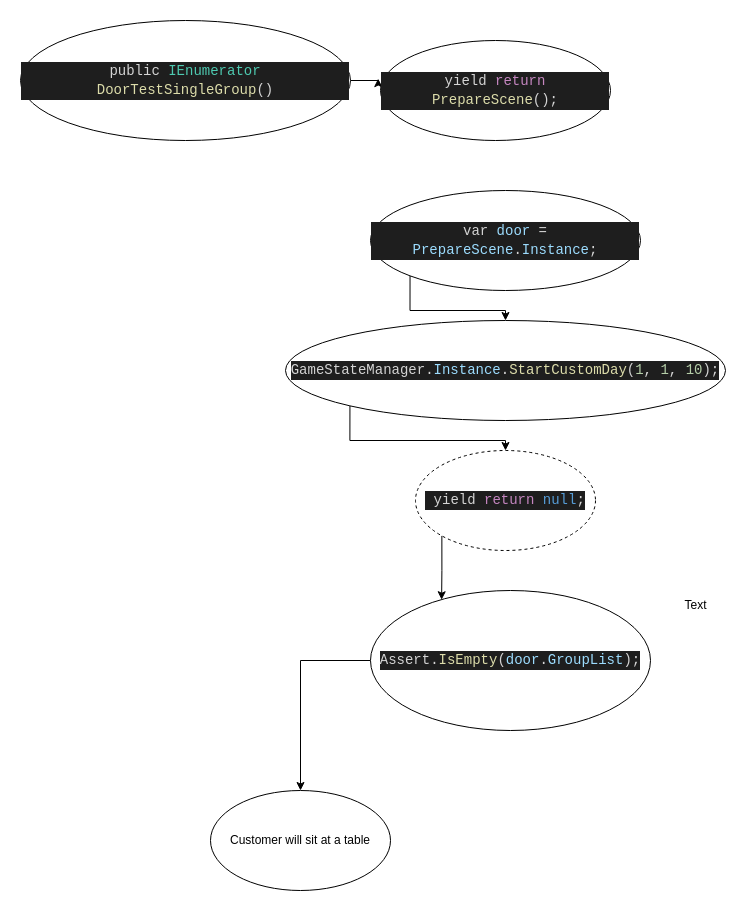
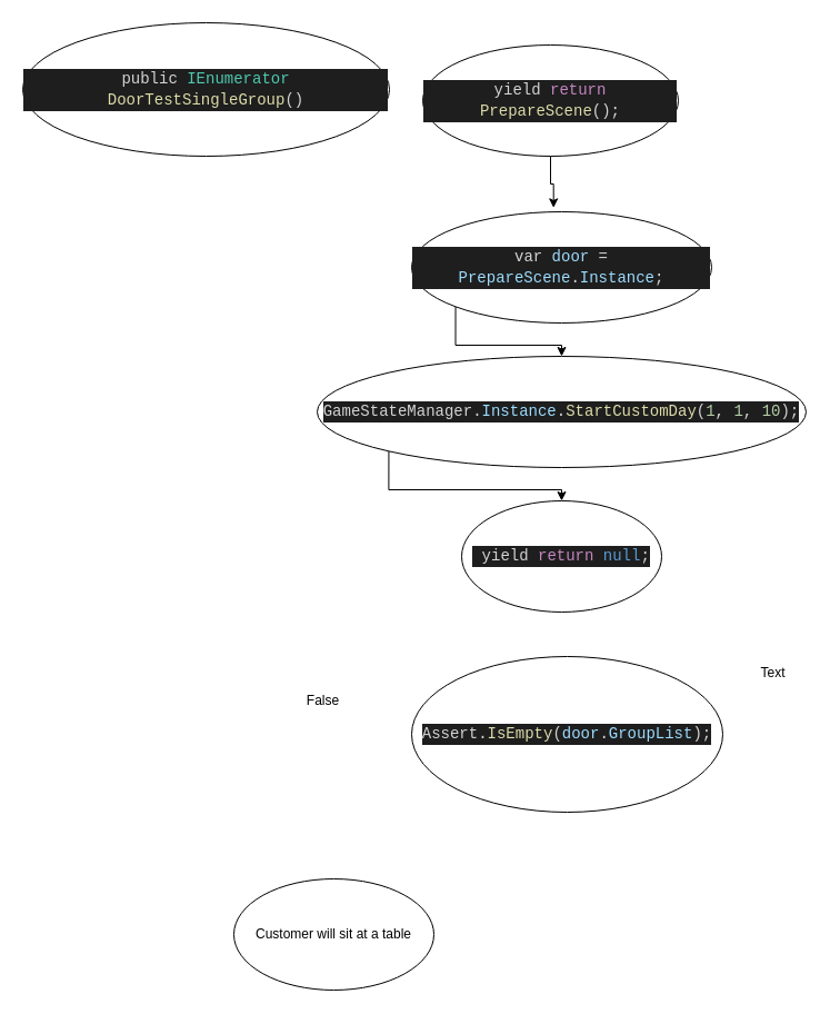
- <mxCell id="2" style="edgeStyle=orthogonalEdgeStyle;rounded=0;orthogonalLoop=1;jettySize=auto;html=1;exitX=1;exitY=0.5;exitDx=0;exitDy=0;entryX=-0.01;entryY=0.381;entryDx=0;entryDy=0;entryPerimeter=0;" edge="1" parent="1" source="3" target="5"><mxGeometry relative="1" as="geometry" /></mxCell>
+ <mxCell id="4" style="edgeStyle=orthogonalEdgeStyle;rounded=0;orthogonalLoop=1;jettySize=auto;html=1;exitX=0.5;exitY=1;exitDx=0;exitDy=0;entryX=0.473;entryY=-0.036;entryDx=0;entryDy=0;entryPerimeter=0;" edge="1" parent="1" source="5" target="7"><mxGeometry relative="1" as="geometry" /></mxCell>
- <mxCell id="11" value="&lt;div style=&quot;color: rgb(212, 212, 212); background-color: rgb(30, 30, 30); font-family: Consolas, &amp;quot;Courier New&amp;quot;, monospace; font-size: 14px; line-height: 19px;&quot;&gt;&amp;nbsp;yield &lt;span style=&quot;color: #c586c0;&quot;&gt;return&lt;/span&gt; &lt;span style=&quot;color: #569cd6;&quot;&gt;null&lt;/span&gt;;&lt;/div&gt;" style="ellipse;whiteSpace=wrap;html=1;dashed=1;" vertex="1" parent="1"><mxGeometry x="415" y="450" width="180" height="100" as="geometry" /></mxCell>
+ <mxCell id="11" value="&lt;div style=&quot;color: rgb(212, 212, 212); background-color: rgb(30, 30, 30); font-family: Consolas, &amp;quot;Courier New&amp;quot;, monospace; font-size: 14px; line-height: 19px;&quot;&gt;&amp;nbsp;yield &lt;span style=&quot;color: #c586c0;&quot;&gt;return&lt;/span&gt; &lt;span style=&quot;color: #569cd6;&quot;&gt;null&lt;/span&gt;;&lt;/div&gt;" style="ellipse;whiteSpace=wrap;html=1;" vertex="1" parent="1"><mxGeometry x="415" y="450" width="180" height="100" as="geometry" /></mxCell>
- <mxCell id="10" style="edgeStyle=orthogonalEdgeStyle;rounded=0;orthogonalLoop=1;jettySize=auto;html=1;exitX=0;exitY=1;exitDx=0;exitDy=0;entryX=0.254;entryY=0.066;entryDx=0;entryDy=0;entryPerimeter=0;" edge="1" parent="1" source="11" target="13"><mxGeometry relative="1" as="geometry" /></mxCell>
+ <mxCell id="15" value="False" style="text;html=1;align=center;verticalAlign=middle;resizable=0;points=[];autosize=1;strokeColor=none;fillColor=none;" vertex="1" parent="1"><mxGeometry x="265" y="615" width="50" height="30" as="geometry" /></mxCell>
- <mxCell id="12" style="edgeStyle=orthogonalEdgeStyle;rounded=0;orthogonalLoop=1;jettySize=auto;html=1;exitX=0;exitY=0.5;exitDx=0;exitDy=0;entryX=0.5;entryY=0;entryDx=0;entryDy=0;" edge="1" parent="1" source="13" target="14"><mxGeometry relative="1" as="geometry" /></mxCell>
